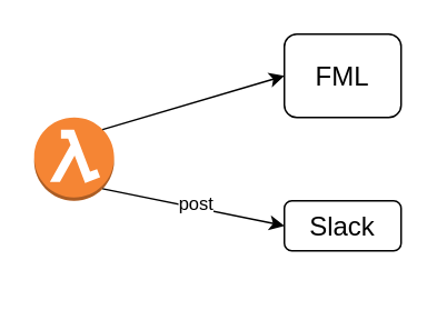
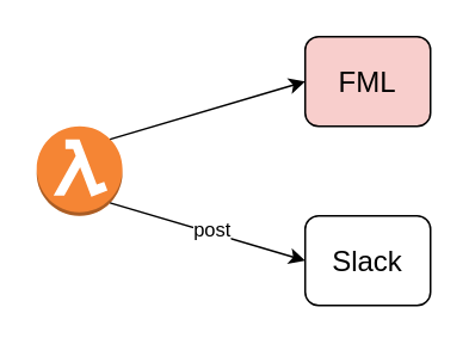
- <mxCell id="2" value="FML" style="rounded=1;whiteSpace=wrap;html=1;fontSize=16;" parent="1" vertex="1"><mxGeometry x="170" y="20" width="70" height="50" as="geometry" /></mxCell>
+ <mxCell id="2" value="FML" style="rounded=1;whiteSpace=wrap;html=1;fontSize=16;fillColor=#f8cecc;" parent="1" vertex="1"><mxGeometry x="170" y="20" width="70" height="50" as="geometry" /></mxCell>
- <mxCell id="4" value="Slack" style="rounded=1;whiteSpace=wrap;html=1;fontSize=16;" vertex="1" parent="1"><mxGeometry x="170" y="120" width="70" height="30" as="geometry" /></mxCell>
+ <mxCell id="4" value="Slack" style="rounded=1;whiteSpace=wrap;html=1;fontSize=16;" vertex="1" parent="1"><mxGeometry x="170" y="120" width="70" height="50" as="geometry" /></mxCell>
